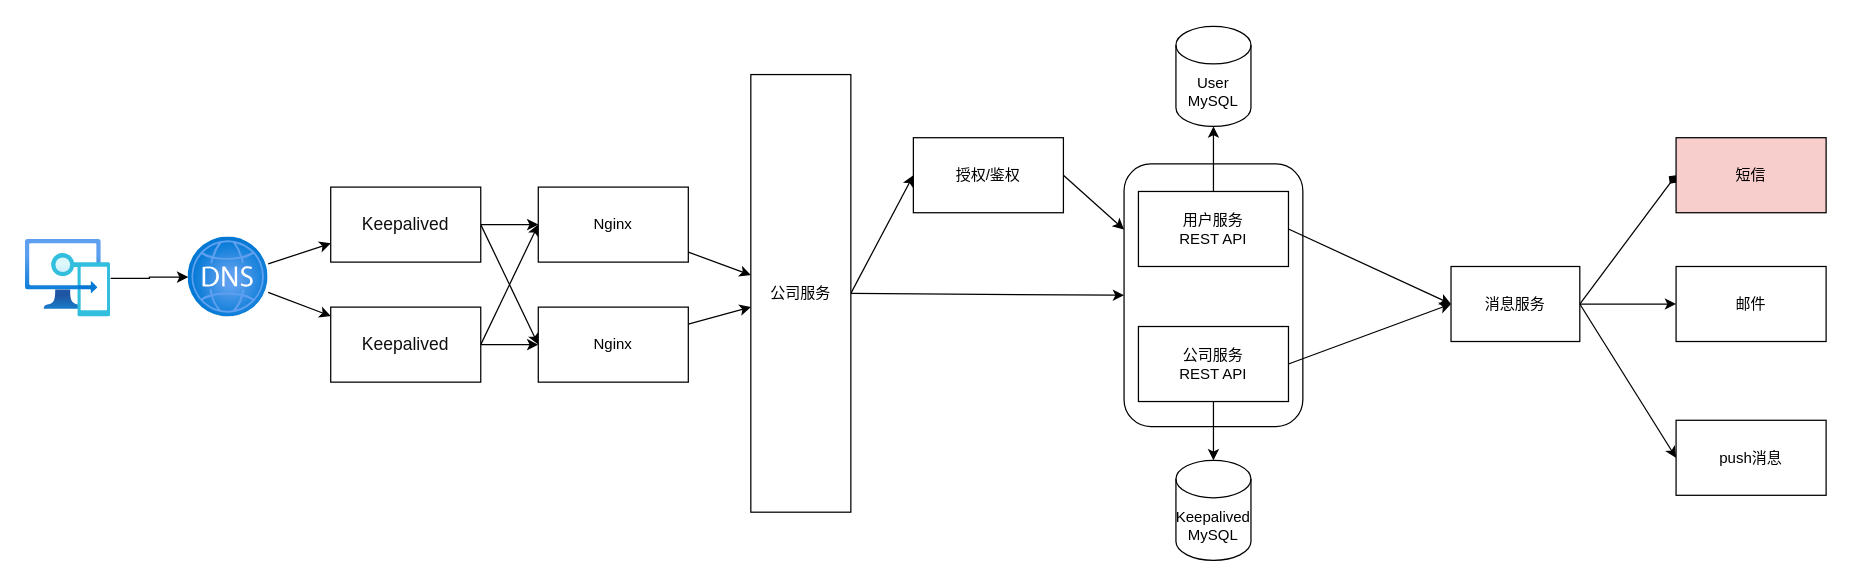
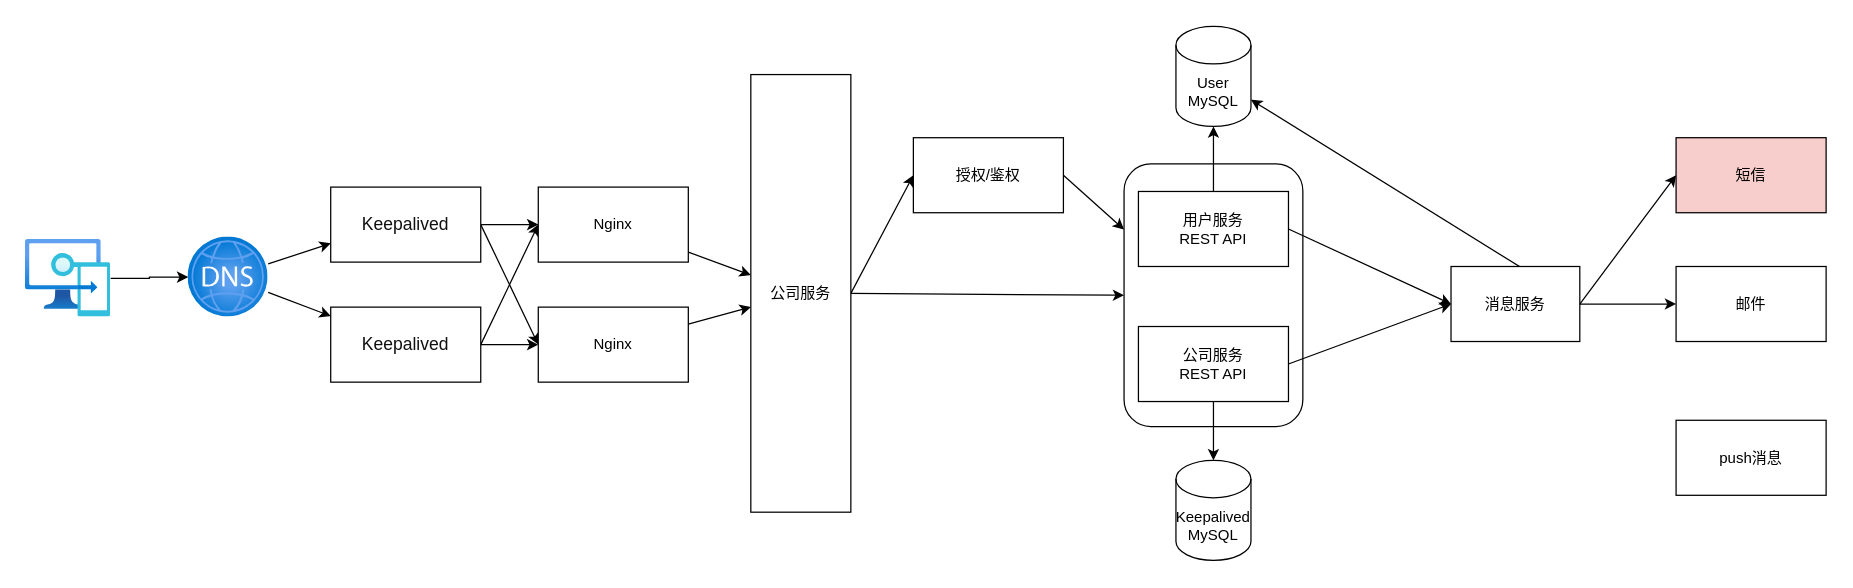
- <mxCell id="30" style="edgeStyle=none;rounded=0;orthogonalLoop=1;jettySize=auto;html=1;exitX=1;exitY=0.5;exitDx=0;exitDy=0;entryX=0;entryY=0.5;entryDx=0;entryDy=0;endArrow=diamond;" parent="1" source="32" target="33" edge="1"><mxGeometry relative="1" as="geometry" /></mxCell>
+ <mxCell id="30" style="edgeStyle=none;rounded=0;orthogonalLoop=1;jettySize=auto;html=1;exitX=1;exitY=0.5;exitDx=0;exitDy=0;entryX=0;entryY=0.5;entryDx=0;entryDy=0;" parent="1" source="32" target="33" edge="1"><mxGeometry relative="1" as="geometry" /></mxCell>
- <mxCell id="31" style="edgeStyle=none;rounded=0;orthogonalLoop=1;jettySize=auto;html=1;exitX=1;exitY=0.5;exitDx=0;exitDy=0;entryX=0;entryY=0.5;entryDx=0;entryDy=0;" parent="1" source="32" target="35" edge="1"><mxGeometry relative="1" as="geometry" /></mxCell>
+ <mxCell id="31" style="edgeStyle=none;rounded=0;orthogonalLoop=1;jettySize=auto;html=1;exitX=1;exitY=0.5;exitDx=0;exitDy=0;" parent="1" source="32" target="36" edge="1"><mxGeometry relative="1" as="geometry" /></mxCell>
